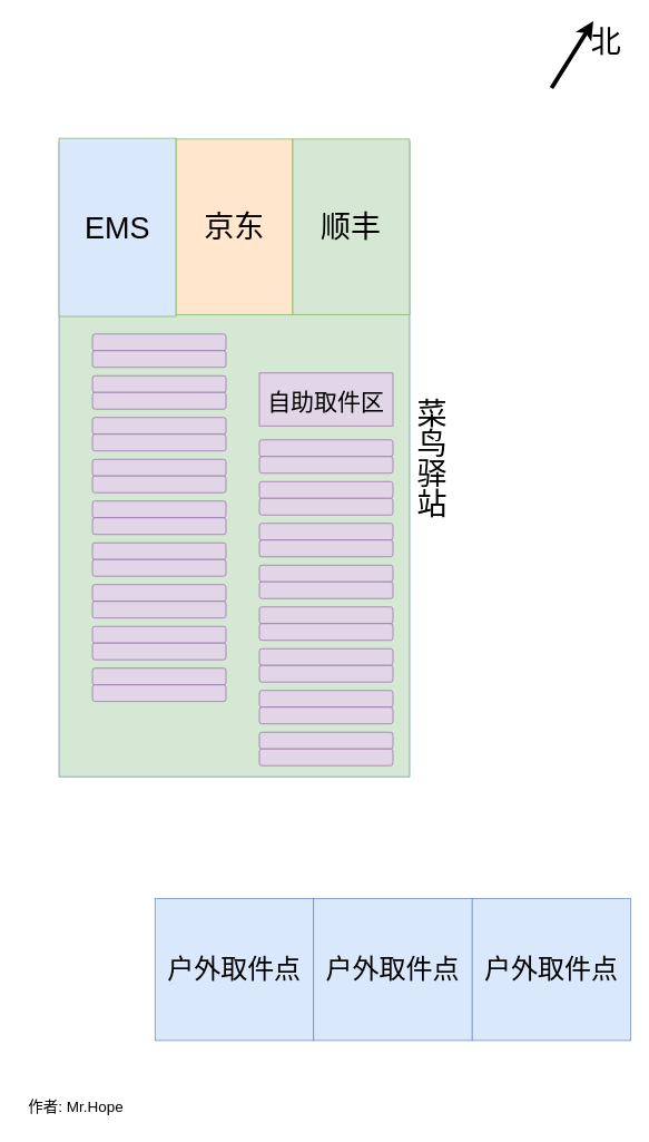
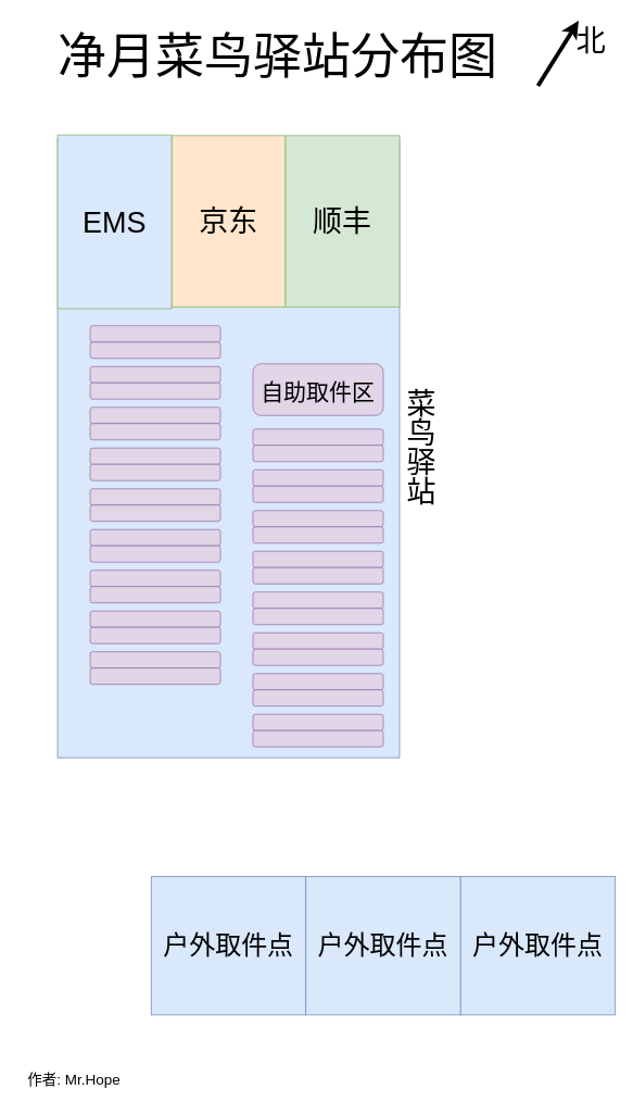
+ <mxCell id="41" value="&lt;span style=&quot;font-size: 60px;&quot;&gt;净月菜鸟驿站分布图&lt;/span&gt;" style="text;html=1;resizable=0;autosize=1;align=center;verticalAlign=middle;points=[];fillColor=none;strokeColor=none;rounded=0;fontSize=36;" parent="1" vertex="1"><mxGeometry x="60" y="25" width="560" height="90" as="geometry" /></mxCell>
- <mxCell id="3" value="&lt;font style=&quot;font-size: 28px;&quot;&gt;自助取件区&lt;/font&gt;" style="whiteSpace=wrap;html=1;fontSize=36;fillColor=#e1d5e7;strokeColor=#9673a6;rounded=0;" parent="1" vertex="1"><mxGeometry x="310" y="446" width="160" height="63.28" as="geometry" /></mxCell>
+ <mxCell id="3" value="&lt;font style=&quot;font-size: 28px;&quot;&gt;自助取件区&lt;/font&gt;" style="rounded=1;whiteSpace=wrap;html=1;fontSize=36;fillColor=#e1d5e7;strokeColor=#9673a6;" parent="1" vertex="1"><mxGeometry x="310" y="446" width="160" height="63.28" as="geometry" /></mxCell>
- <mxCell id="2" value="菜鸟驿站" style="rounded=0;whiteSpace=wrap;html=1;fillColor=#d5e8d4;strokeColor=#6c8ebf;fontSize=36;labelPosition=right;verticalLabelPosition=middle;align=left;verticalAlign=middle;textDirection=vertical-lr;" parent="1" vertex="1"><mxGeometry x="70" y="169.28" width="420" height="760" as="geometry" /></mxCell>
+ <mxCell id="2" value="菜鸟驿站" style="rounded=0;whiteSpace=wrap;html=1;fillColor=#dae8fc;strokeColor=#6c8ebf;fontSize=36;labelPosition=right;verticalLabelPosition=middle;align=left;verticalAlign=middle;textDirection=vertical-lr;" parent="1" vertex="1"><mxGeometry x="70" y="169.28" width="420" height="760" as="geometry" /></mxCell>
